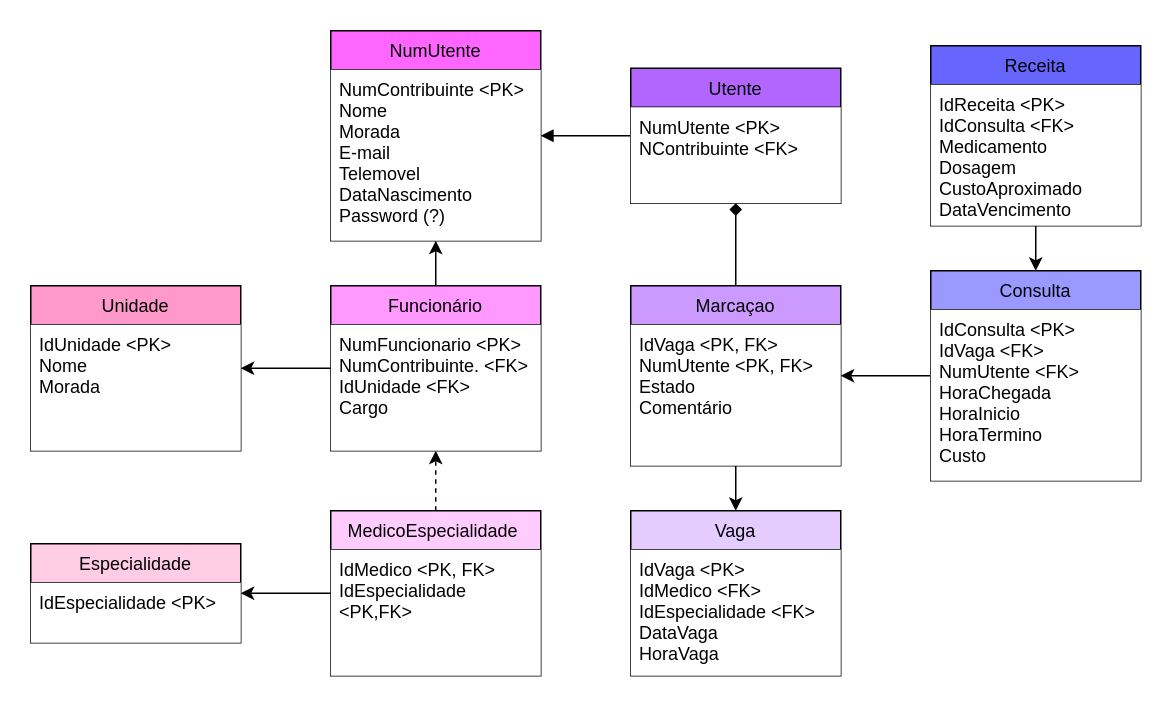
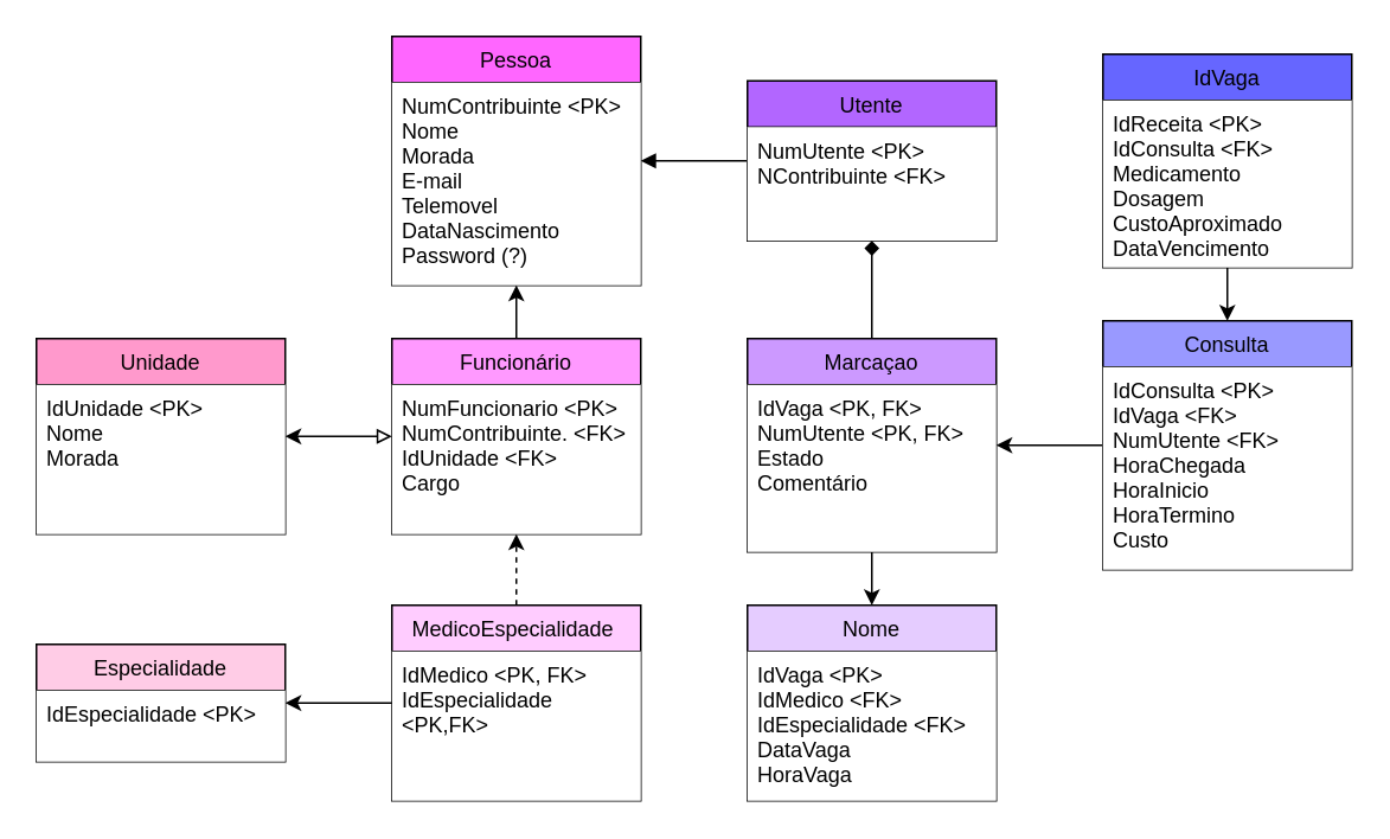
- <mxCell id="4" value="NumUtente" style="swimlane;fontStyle=0;childLayout=stackLayout;horizontal=1;startSize=26;horizontalStack=0;resizeParent=1;resizeParentMax=0;resizeLast=0;collapsible=1;marginBottom=0;fillColor=#FF66FF;" parent="1" vertex="1"><mxGeometry x="220" y="20" width="140" height="140" as="geometry" /></mxCell>
+ <mxCell id="4" value="Pessoa" style="swimlane;fontStyle=0;childLayout=stackLayout;horizontal=1;startSize=26;horizontalStack=0;resizeParent=1;resizeParentMax=0;resizeLast=0;collapsible=1;marginBottom=0;fillColor=#FF66FF;" parent="1" vertex="1"><mxGeometry x="220" y="20" width="140" height="140" as="geometry" /></mxCell>
- <mxCell id="29" value="Receita" style="swimlane;fontStyle=0;childLayout=stackLayout;horizontal=1;startSize=26;horizontalStack=0;resizeParent=1;resizeParentMax=0;resizeLast=0;collapsible=1;marginBottom=0;fillColor=#6666FF;" parent="1" vertex="1"><mxGeometry x="620" y="30" width="140" height="120" as="geometry" /></mxCell>
+ <mxCell id="29" value="IdVaga" style="swimlane;fontStyle=0;childLayout=stackLayout;horizontal=1;startSize=26;horizontalStack=0;resizeParent=1;resizeParentMax=0;resizeLast=0;collapsible=1;marginBottom=0;fillColor=#6666FF;" parent="1" vertex="1"><mxGeometry x="620" y="30" width="140" height="120" as="geometry" /></mxCell>
- <mxCell id="19" style="edgeStyle=orthogonalEdgeStyle;rounded=0;orthogonalLoop=1;jettySize=auto;html=1;startArrow=classic;startFill=1;endArrow=none;endFill=0;" parent="1" source="20" target="6" edge="1"><mxGeometry relative="1" as="geometry" /></mxCell>
+ <mxCell id="19" style="edgeStyle=orthogonalEdgeStyle;rounded=0;orthogonalLoop=1;jettySize=auto;html=1;startArrow=classic;startFill=1;endArrow=block;endFill=0;" parent="1" source="20" target="6" edge="1"><mxGeometry relative="1" as="geometry" /></mxCell>
- <mxCell id="22" value="Vaga" style="swimlane;fontStyle=0;childLayout=stackLayout;horizontal=1;startSize=26;horizontalStack=0;resizeParent=1;resizeParentMax=0;resizeLast=0;collapsible=1;marginBottom=0;fillColor=#E5CCFF;" parent="1" vertex="1"><mxGeometry x="420" y="340" width="140" height="110" as="geometry" /></mxCell>
+ <mxCell id="22" value="Nome" style="swimlane;fontStyle=0;childLayout=stackLayout;horizontal=1;startSize=26;horizontalStack=0;resizeParent=1;resizeParentMax=0;resizeLast=0;collapsible=1;marginBottom=0;fillColor=#E5CCFF;" parent="1" vertex="1"><mxGeometry x="420" y="340" width="140" height="110" as="geometry" /></mxCell>
